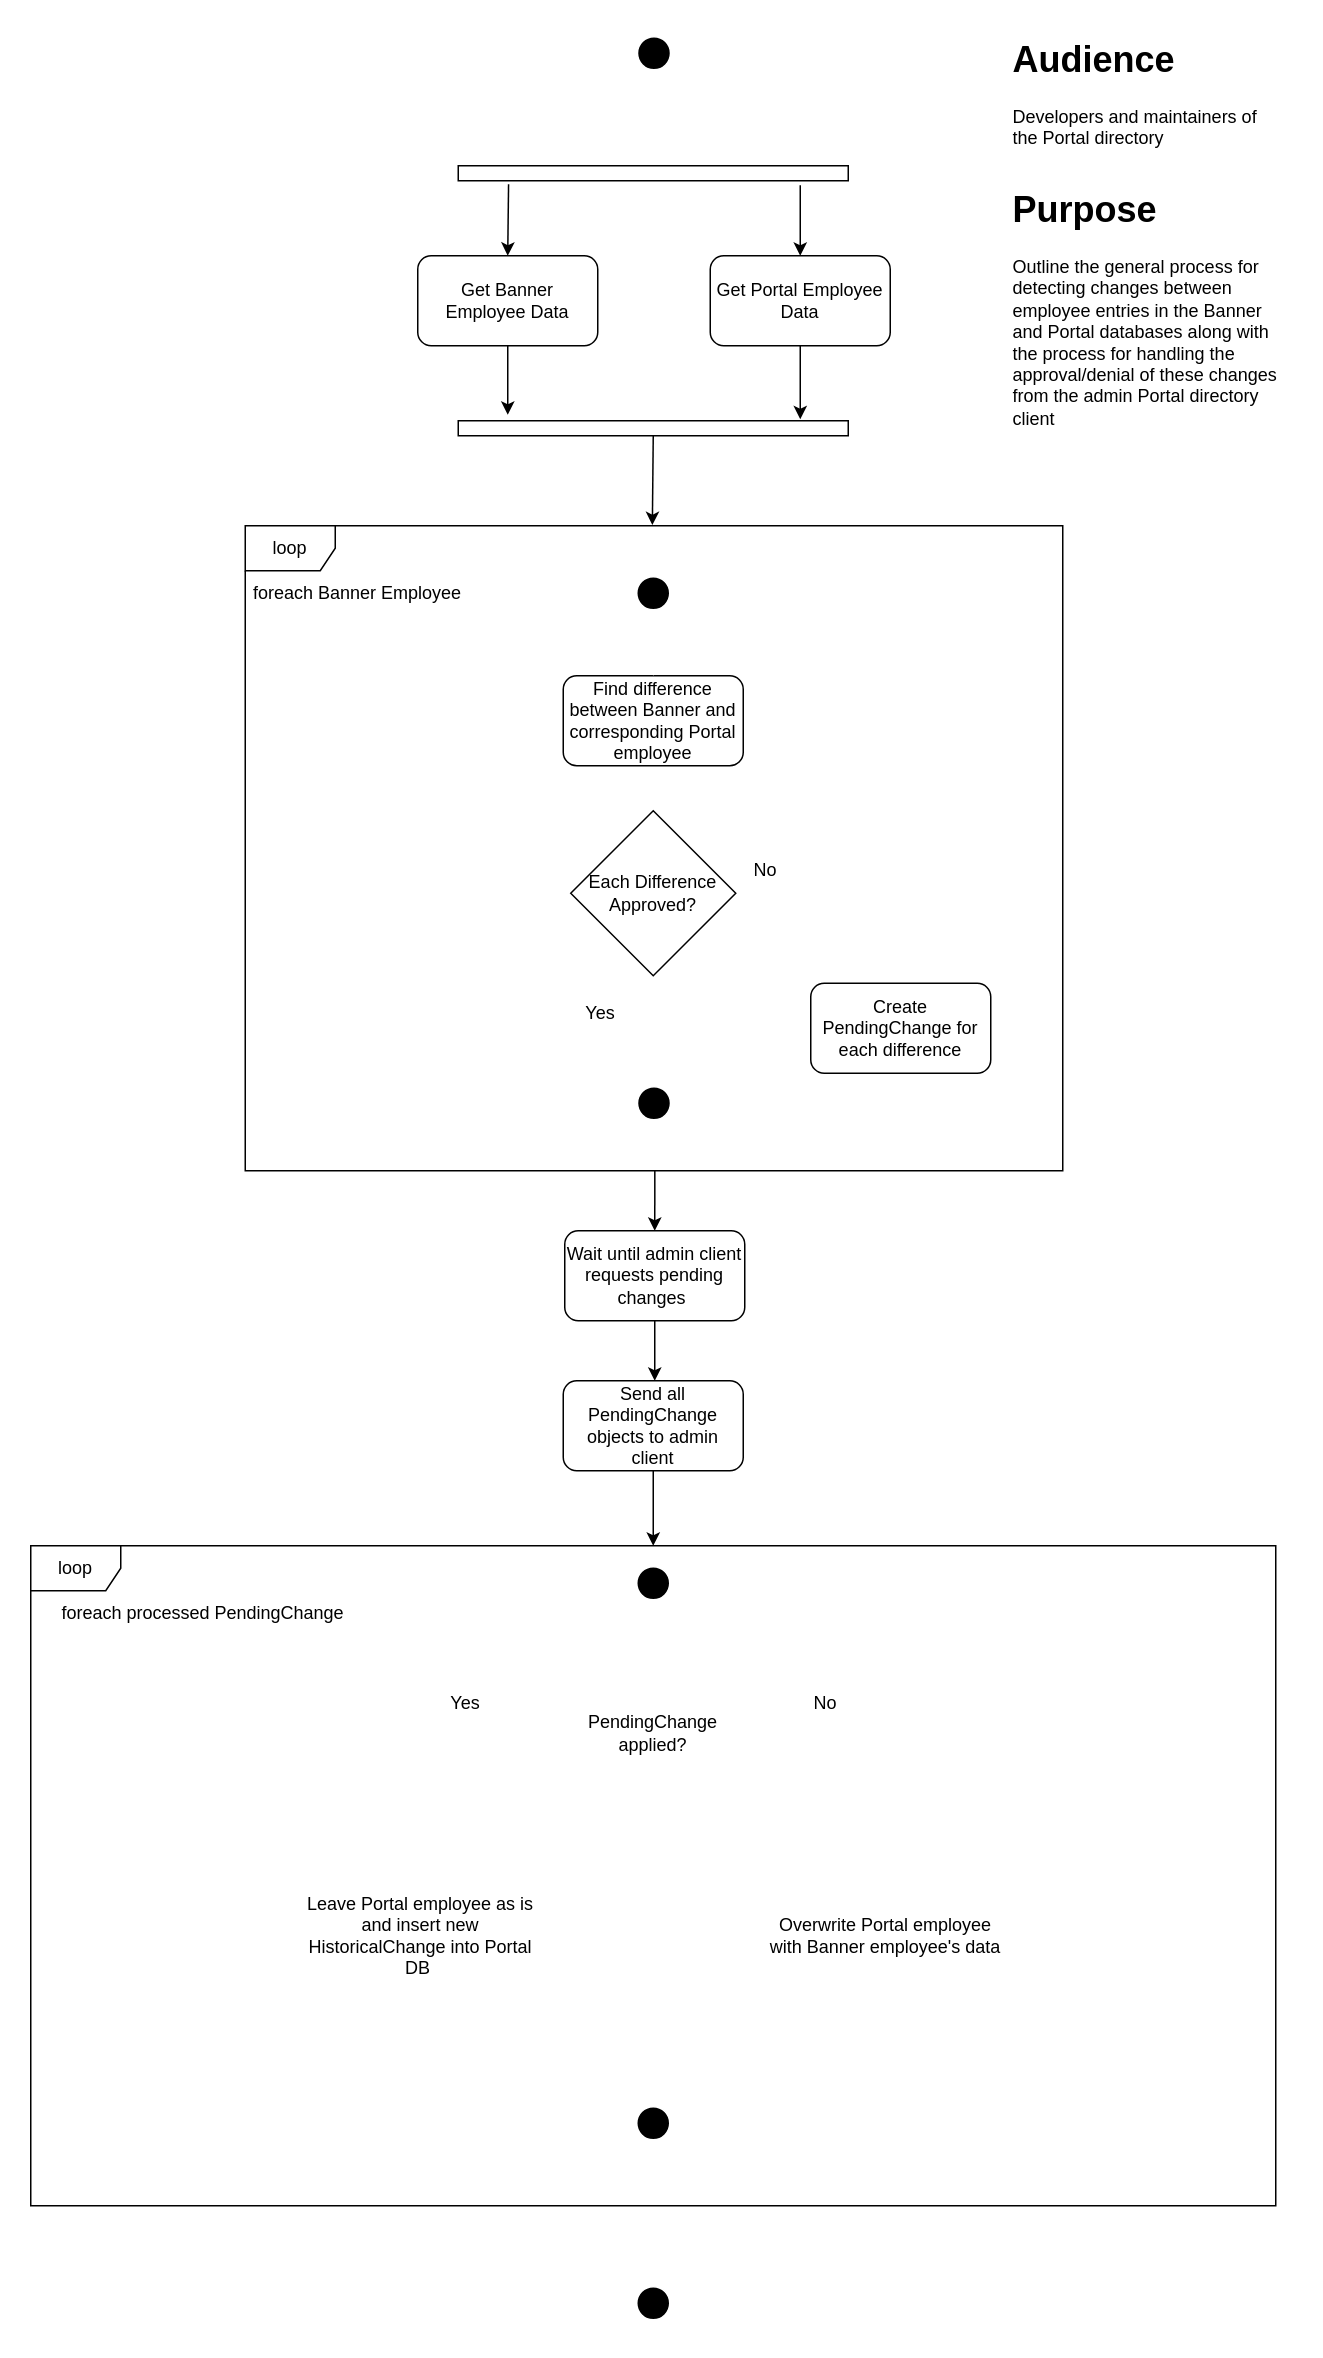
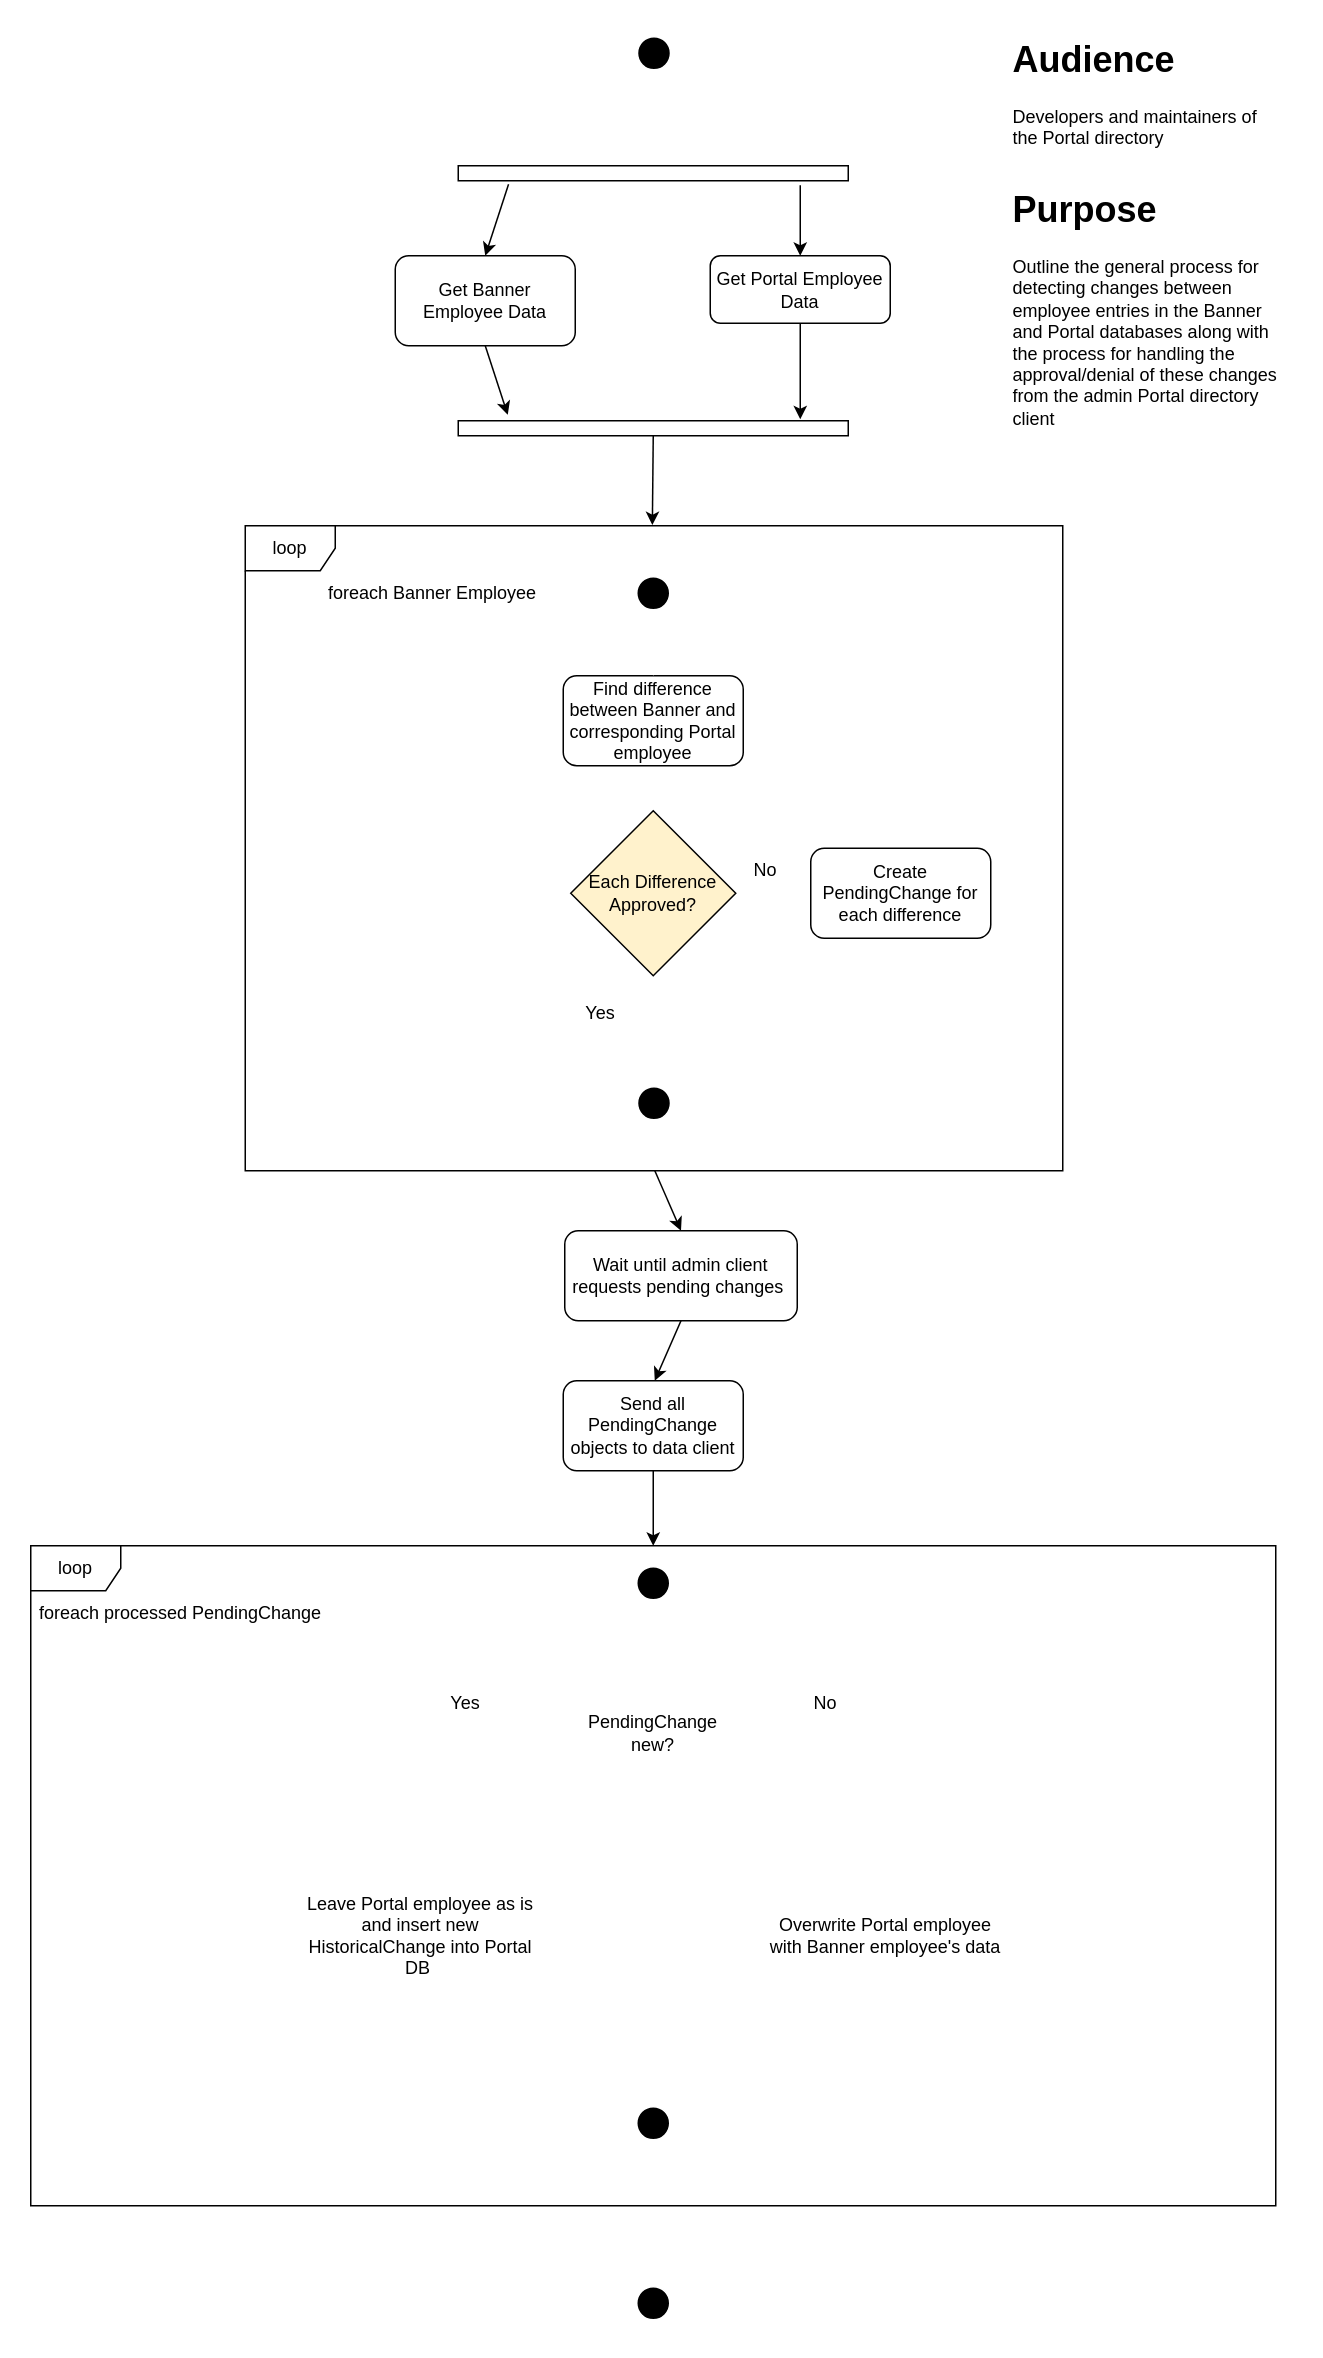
- <mxCell id="45" value="Get Banner Employee Data" style="rounded=1;whiteSpace=wrap;html=1;" parent="42" vertex="1"><mxGeometry x="278" y="170" width="120" height="60" as="geometry" /></mxCell>
+ <mxCell id="45" value="Get Banner Employee Data" style="rounded=1;whiteSpace=wrap;html=1;" parent="42" vertex="1"><mxGeometry x="263" y="170" width="120" height="60" as="geometry" /></mxCell>
- <mxCell id="48" value="Get Portal Employee Data" style="rounded=1;whiteSpace=wrap;html=1;" parent="42" vertex="1"><mxGeometry x="473" y="170" width="120" height="60" as="geometry" /></mxCell>
+ <mxCell id="48" value="Get Portal Employee Data" style="rounded=1;whiteSpace=wrap;html=1;" parent="42" vertex="1"><mxGeometry x="473" y="170" width="120" height="45" as="geometry" /></mxCell>
- <mxCell id="4" value="foreach Banner Employee" style="text;html=1;strokeColor=none;fillColor=none;align=center;verticalAlign=middle;whiteSpace=wrap;rounded=0;" parent="2" vertex="1"><mxGeometry y="30" width="150" height="30" as="geometry" /></mxCell>
+ <mxCell id="4" value="foreach Banner Employee" style="text;html=1;strokeColor=none;fillColor=none;align=center;verticalAlign=middle;whiteSpace=wrap;rounded=0;" parent="2" vertex="1"><mxGeometry x="50" y="30" width="150" height="30" as="geometry" /></mxCell>
- <mxCell id="8" value="Each Difference Approved?" style="rhombus;whiteSpace=wrap;html=1;" parent="2" vertex="1"><mxGeometry x="217" y="190" width="110" height="110" as="geometry" /></mxCell>
+ <mxCell id="8" value="Each Difference Approved?" style="rhombus;whiteSpace=wrap;html=1;fillColor=#fff2cc;" parent="2" vertex="1"><mxGeometry x="217" y="190" width="110" height="110" as="geometry" /></mxCell>
- <mxCell id="10" value="Create PendingChange for each difference" style="rounded=1;whiteSpace=wrap;html=1;" parent="2" vertex="1"><mxGeometry x="377" y="305" width="120" height="60" as="geometry" /></mxCell>
+ <mxCell id="10" value="Create PendingChange for each difference" style="rounded=1;whiteSpace=wrap;html=1;" parent="2" vertex="1"><mxGeometry x="377" y="215" width="120" height="60" as="geometry" /></mxCell>
- <mxCell id="20" value="Wait until admin client requests pending changes&amp;nbsp;" style="rounded=1;whiteSpace=wrap;html=1;" parent="1" vertex="1"><mxGeometry x="376" y="820" width="120" height="60" as="geometry" /></mxCell>
+ <mxCell id="20" value="Wait until admin client requests pending changes&amp;nbsp;" style="rounded=1;whiteSpace=wrap;html=1;" parent="1" vertex="1"><mxGeometry x="376" y="820" width="155" height="60" as="geometry" /></mxCell>
- <mxCell id="22" value="Send all PendingChange objects to admin client" style="rounded=1;whiteSpace=wrap;html=1;" parent="1" vertex="1"><mxGeometry x="375" y="920" width="120" height="60" as="geometry" /></mxCell>
+ <mxCell id="22" value="Send all PendingChange objects to data client" style="rounded=1;whiteSpace=wrap;html=1;" parent="1" vertex="1"><mxGeometry x="375" y="920" width="120" height="60" as="geometry" /></mxCell>
- <mxCell id="26" value="foreach processed PendingChange" style="text;html=1;strokeColor=none;fillColor=none;align=center;verticalAlign=middle;whiteSpace=wrap;rounded=0;" parent="1" vertex="1"><mxGeometry x="35" y="1060" width="200" height="30" as="geometry" /></mxCell>
+ <mxCell id="26" value="foreach processed PendingChange" style="text;html=1;strokeColor=none;fillColor=none;align=center;verticalAlign=middle;whiteSpace=wrap;rounded=0;" parent="1" vertex="1"><mxGeometry x="20" y="1060" width="200" height="30" as="geometry" /></mxCell>
- <mxCell id="29" value="PendingChange applied?" style="rhombus;whiteSpace=wrap;html=1;strokeColor=#FFFFFF;" parent="1" vertex="1"><mxGeometry x="380" y="1100" width="110" height="110" as="geometry" /></mxCell>
+ <mxCell id="29" value="PendingChange new?" style="rhombus;whiteSpace=wrap;html=1;strokeColor=#FFFFFF;" parent="1" vertex="1"><mxGeometry x="380" y="1100" width="110" height="110" as="geometry" /></mxCell>
